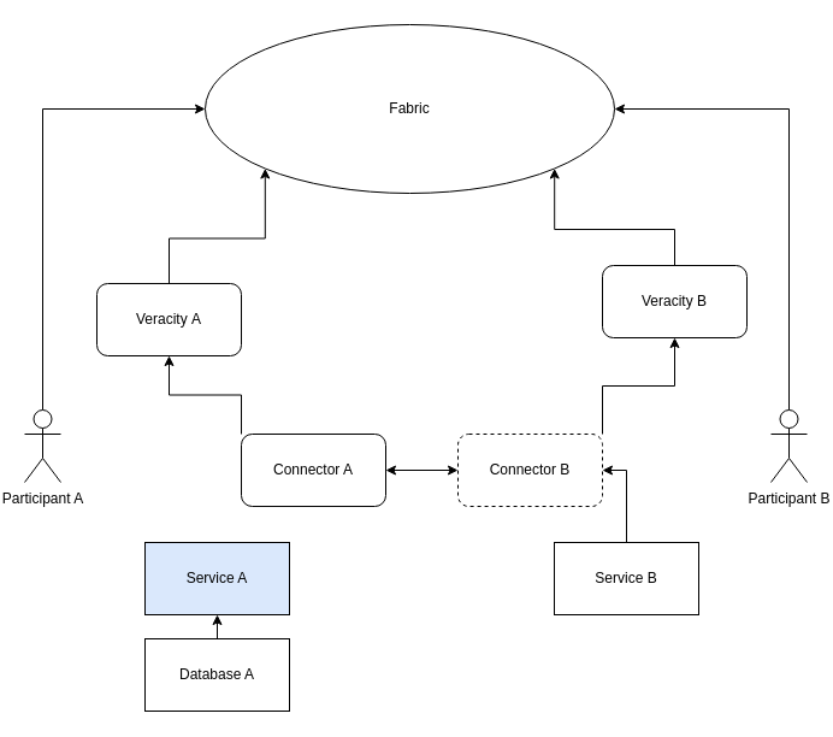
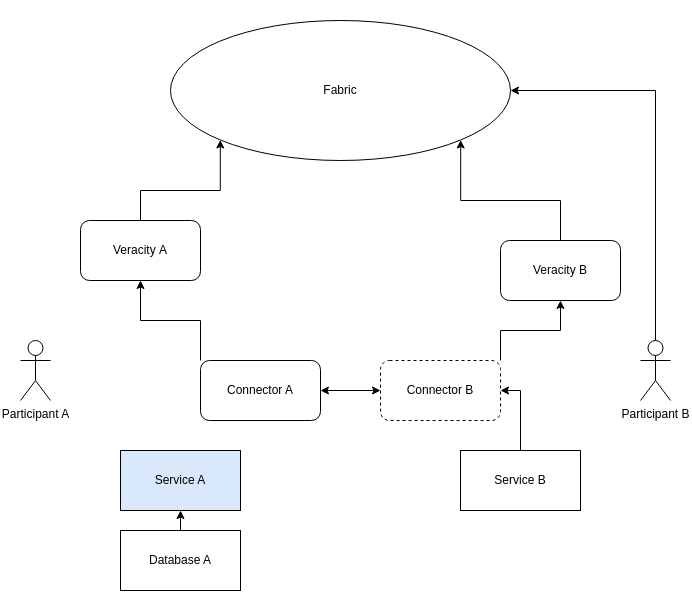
- <mxCell id="4" style="edgeStyle=orthogonalEdgeStyle;rounded=0;orthogonalLoop=1;jettySize=auto;html=1;exitX=0.5;exitY=0;exitDx=0;exitDy=0;exitPerimeter=0;entryX=0;entryY=0.5;entryDx=0;entryDy=0;" edge="1" parent="1" source="5" target="20"><mxGeometry relative="1" as="geometry" /></mxCell>
- <mxCell id="19" value="Veracity B" style="rounded=1;whiteSpace=wrap;html=1;" vertex="1" parent="1"><mxGeometry x="500" y="220" width="120" height="60" as="geometry" /></mxCell>
+ <mxCell id="19" value="Veracity B" style="rounded=1;whiteSpace=wrap;html=1;" vertex="1" parent="1"><mxGeometry x="500" y="240" width="120" height="60" as="geometry" /></mxCell>
- <mxCell id="17" value="Veracity&amp;nbsp;&lt;span style=&quot;background-color: initial;&quot;&gt;A&lt;/span&gt;" style="rounded=1;whiteSpace=wrap;html=1;" vertex="1" parent="1"><mxGeometry x="80" y="235" width="120" height="60" as="geometry" /></mxCell>
+ <mxCell id="17" value="Veracity&amp;nbsp;&lt;span style=&quot;background-color: initial;&quot;&gt;A&lt;/span&gt;" style="rounded=1;whiteSpace=wrap;html=1;" vertex="1" parent="1"><mxGeometry x="80" y="220" width="120" height="60" as="geometry" /></mxCell>
